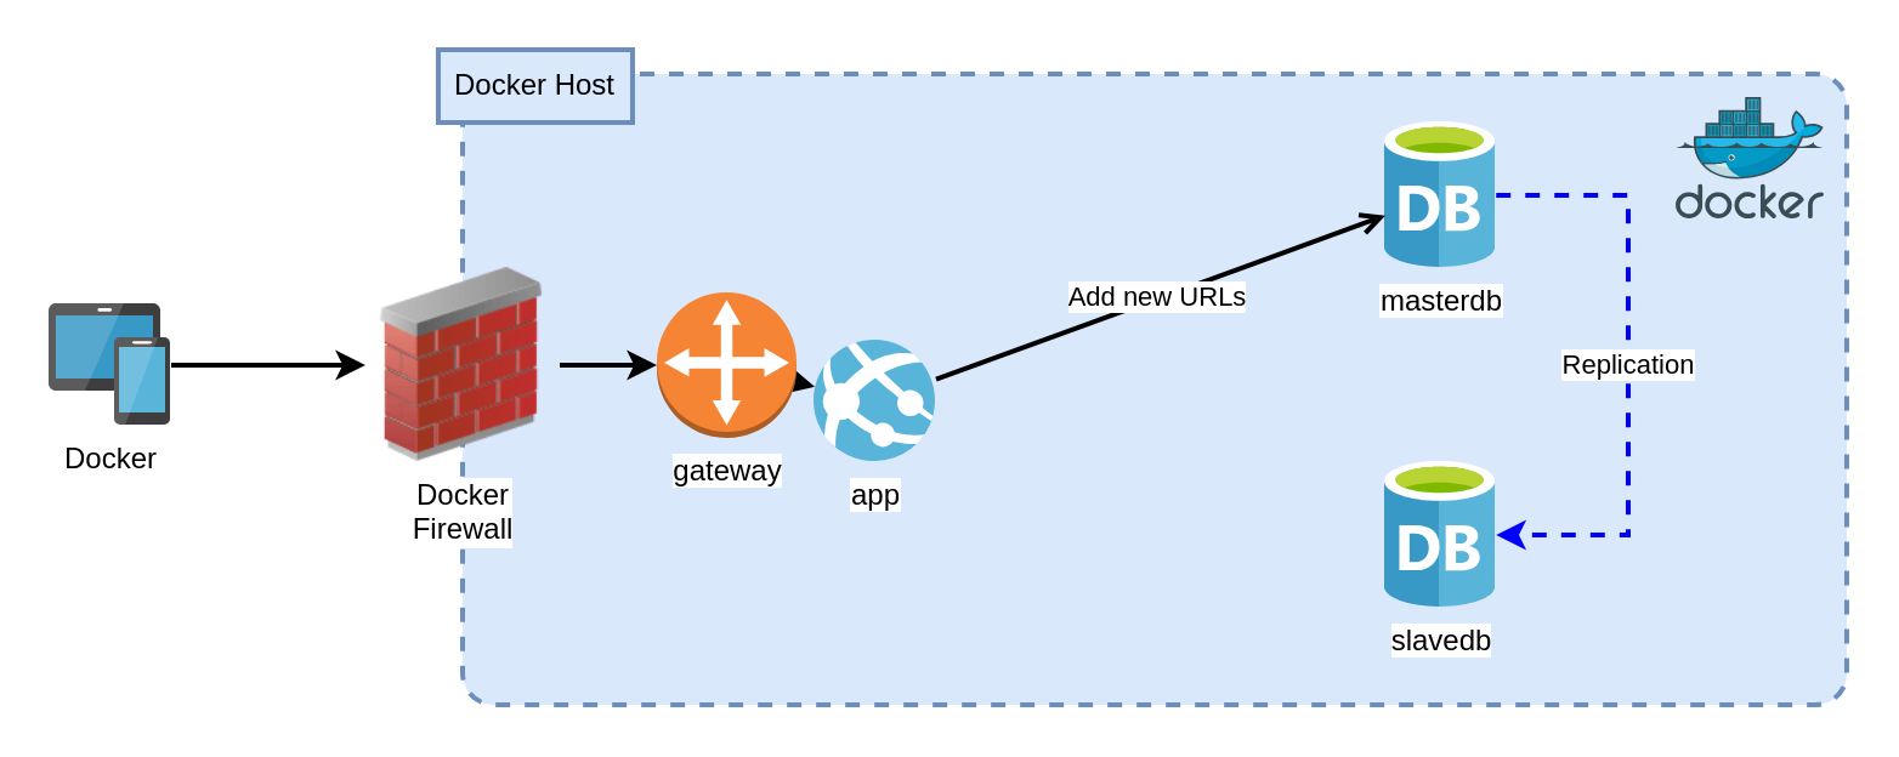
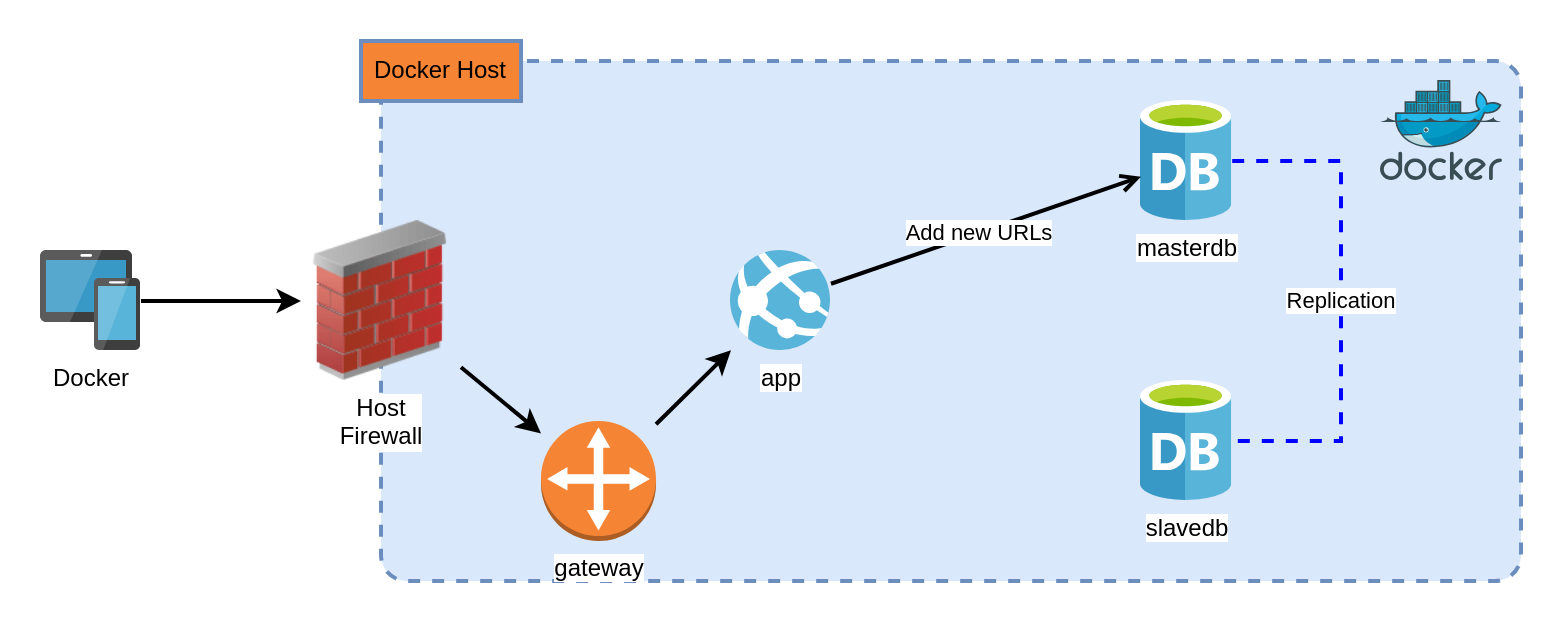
- <mxCell id="3" value="Docker Host" style="rounded=0;whiteSpace=wrap;html=1;strokeWidth=2;fillColor=#dae8fc;strokeColor=#6c8ebf;" vertex="1" parent="1"><mxGeometry x="180" y="20" width="80" height="30" as="geometry" /></mxCell>
+ <mxCell id="3" value="Docker Host" style="rounded=0;whiteSpace=wrap;html=1;strokeWidth=2;fillColor=#f58534;strokeColor=#6c8ebf;" vertex="1" parent="1"><mxGeometry x="180" y="20" width="80" height="30" as="geometry" /></mxCell>
- <mxCell id="14" value="&lt;span style=&quot;background-color: rgb(255 , 255 , 255)&quot;&gt;gateway&lt;/span&gt;" style="outlineConnect=0;dashed=0;verticalLabelPosition=bottom;verticalAlign=top;align=center;html=1;shape=mxgraph.aws3.customer_gateway;fillColor=#F58534;gradientColor=none;strokeColor=default;strokeWidth=2;" vertex="1" parent="1"><mxGeometry x="270" y="120" width="57.52" height="60" as="geometry" /></mxCell>
+ <mxCell id="14" value="&lt;span style=&quot;background-color: rgb(255 , 255 , 255)&quot;&gt;gateway&lt;/span&gt;" style="outlineConnect=0;dashed=0;verticalLabelPosition=bottom;verticalAlign=top;align=center;html=1;shape=mxgraph.aws3.customer_gateway;fillColor=#F58534;gradientColor=none;strokeColor=default;strokeWidth=2;" vertex="1" parent="1"><mxGeometry x="270" y="210" width="57.52" height="60" as="geometry" /></mxCell>
- <mxCell id="17" value="app" style="sketch=0;aspect=fixed;html=1;points=[];align=center;image;fontSize=12;image=img/lib/mscae/App_Services.svg;strokeColor=default;strokeWidth=2;fillColor=none;" vertex="1" parent="1"><mxGeometry x="335" y="140" width="50" height="50" as="geometry" /></mxCell>
+ <mxCell id="17" value="app" style="sketch=0;aspect=fixed;html=1;points=[];align=center;image;fontSize=12;image=img/lib/mscae/App_Services.svg;strokeColor=default;strokeWidth=2;fillColor=none;" vertex="1" parent="1"><mxGeometry x="365" y="125" width="50" height="50" as="geometry" /></mxCell>
- <mxCell id="11" value="Docker&lt;br&gt;Firewall" style="image;html=1;image=img/lib/clip_art/networking/Firewall_02_128x128.png;strokeColor=default;strokeWidth=2;fillColor=none;" vertex="1" parent="1"><mxGeometry x="150" y="110" width="80" height="80" as="geometry" /></mxCell>
+ <mxCell id="11" value="Host&lt;br&gt;Firewall" style="image;html=1;image=img/lib/clip_art/networking/Firewall_02_128x128.png;strokeColor=default;strokeWidth=2;fillColor=none;" vertex="1" parent="1"><mxGeometry x="150" y="110" width="80" height="80" as="geometry" /></mxCell>
- <mxCell id="4" style="edgeStyle=none;rounded=0;orthogonalLoop=1;jettySize=auto;html=1;strokeWidth=2;dashed=1;strokeColor=#0000FF;" edge="1" parent="1" source="6" target="12"><mxGeometry relative="1" as="geometry"><Array as="points"><mxPoint x="670" y="80" /><mxPoint x="670" y="220" /></Array></mxGeometry></mxCell>
+ <mxCell id="4" style="edgeStyle=none;rounded=0;orthogonalLoop=1;jettySize=auto;html=1;strokeWidth=2;dashed=1;strokeColor=#0000FF;endArrow=none;" edge="1" parent="1" source="6" target="12"><mxGeometry relative="1" as="geometry"><Array as="points"><mxPoint x="670" y="80" /><mxPoint x="670" y="220" /></Array></mxGeometry></mxCell>
